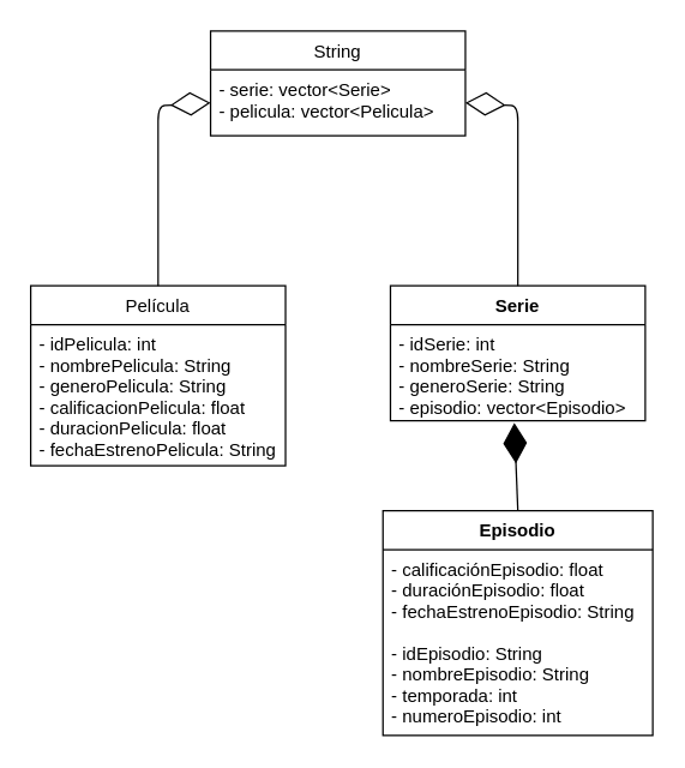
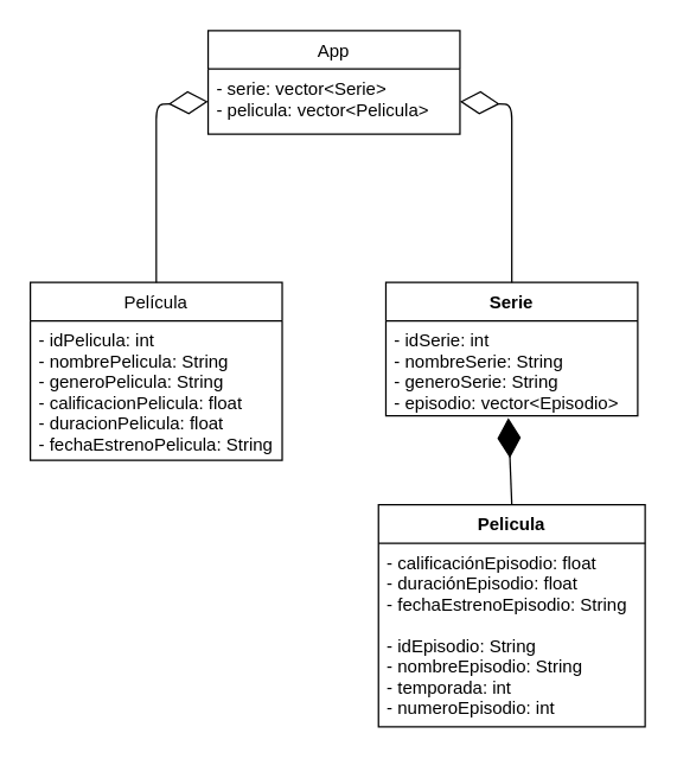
- <mxCell id="6" value="String" style="swimlane;fontStyle=0;align=center;verticalAlign=top;childLayout=stackLayout;horizontal=1;startSize=26;horizontalStack=0;resizeParent=1;resizeParentMax=0;resizeLast=0;collapsible=1;marginBottom=0;" vertex="1" parent="1"><mxGeometry x="140" y="20" width="170" height="70" as="geometry" /></mxCell>
+ <mxCell id="6" value="App" style="swimlane;fontStyle=0;align=center;verticalAlign=top;childLayout=stackLayout;horizontal=1;startSize=26;horizontalStack=0;resizeParent=1;resizeParentMax=0;resizeLast=0;collapsible=1;marginBottom=0;" vertex="1" parent="1"><mxGeometry x="140" y="20" width="170" height="70" as="geometry" /></mxCell>
- <mxCell id="11" value="Episodio" style="swimlane;fontStyle=1;align=center;verticalAlign=top;childLayout=stackLayout;horizontal=1;startSize=26;horizontalStack=0;resizeParent=1;resizeParentMax=0;resizeLast=0;collapsible=1;marginBottom=0;" vertex="1" parent="1"><mxGeometry x="255" y="340" width="180" height="150" as="geometry" /></mxCell>
+ <mxCell id="11" value="Pelicula" style="swimlane;fontStyle=1;align=center;verticalAlign=top;childLayout=stackLayout;horizontal=1;startSize=26;horizontalStack=0;resizeParent=1;resizeParentMax=0;resizeLast=0;collapsible=1;marginBottom=0;" vertex="1" parent="1"><mxGeometry x="255" y="340" width="180" height="150" as="geometry" /></mxCell>
